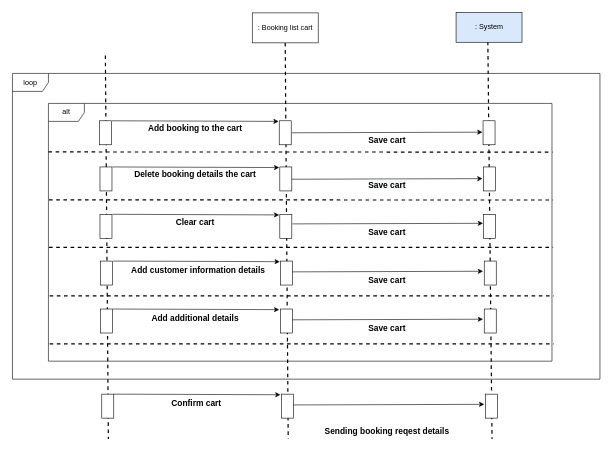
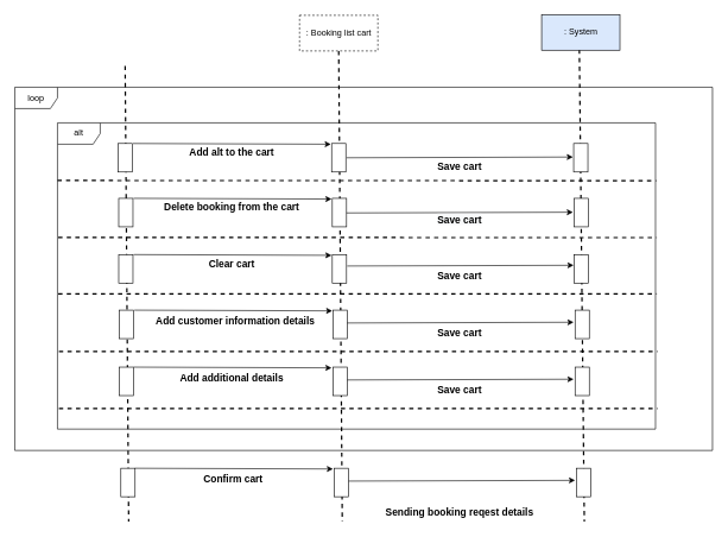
- <mxCell id="6" value=": Booking list cart" style="html=1;" parent="1" vertex="1"><mxGeometry x="420" y="21" width="110" height="50" as="geometry" /></mxCell>
+ <mxCell id="6" value=": Booking list cart" style="html=1;dashed=1;" parent="1" vertex="1"><mxGeometry x="420" y="21" width="110" height="50" as="geometry" /></mxCell>
- <mxCell id="39" value="Add booking to the cart" style="text;html=1;strokeColor=none;fillColor=none;align=center;verticalAlign=middle;whiteSpace=wrap;rounded=0;fontStyle=1;fontSize=14;" parent="1" vertex="1"><mxGeometry x="190" y="206" width="270" height="16" as="geometry" /></mxCell>
+ <mxCell id="39" value="Add alt to the cart" style="text;html=1;strokeColor=none;fillColor=none;align=center;verticalAlign=middle;whiteSpace=wrap;rounded=0;fontStyle=1;fontSize=14;" parent="1" vertex="1"><mxGeometry x="190" y="206" width="270" height="16" as="geometry" /></mxCell>
- <mxCell id="40" value="Delete booking details the cart" style="text;html=1;strokeColor=none;fillColor=none;align=center;verticalAlign=middle;whiteSpace=wrap;rounded=0;fontStyle=1;fontSize=14;" parent="1" vertex="1"><mxGeometry x="190" y="282" width="270" height="16" as="geometry" /></mxCell>
+ <mxCell id="40" value="Delete booking from the cart" style="text;html=1;strokeColor=none;fillColor=none;align=center;verticalAlign=middle;whiteSpace=wrap;rounded=0;fontStyle=1;fontSize=14;" parent="1" vertex="1"><mxGeometry x="190" y="282" width="270" height="16" as="geometry" /></mxCell>
